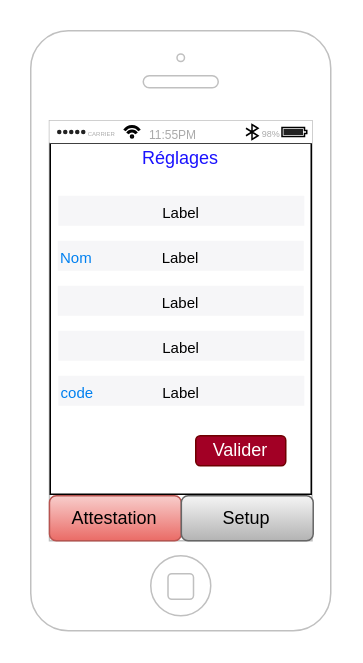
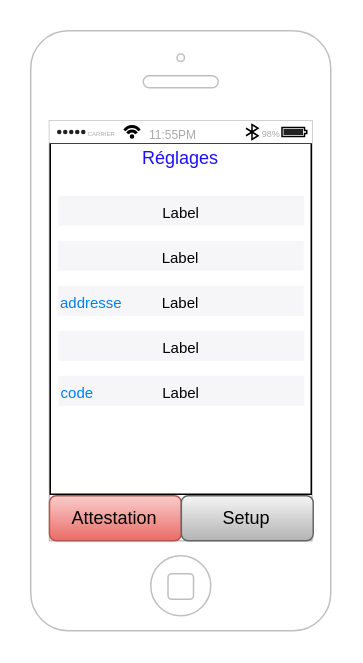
- <mxCell id="16" value="Nom" style="text;fontColor=#0080f0;fontSize=10;verticalAlign=middle;align=left;spacingTop=2;spacingRight=4;" vertex="1" parent="14"><mxGeometry width="55" height="20" as="geometry" /></mxCell>
+ <mxCell id="21" value="addresse" style="text;fontColor=#0080f0;fontSize=10;verticalAlign=middle;align=left;spacingTop=2;spacingRight=4;" vertex="1" parent="19"><mxGeometry width="55" height="20" as="geometry" /></mxCell>
- <mxCell id="25" value="Valider" style="rounded=1;whiteSpace=wrap;html=1;align=center;fillColor=#a20025;strokeColor=#6F0000;fontColor=#ffffff;" vertex="1" parent="1"><mxGeometry x="130" y="290" width="60" height="20" as="geometry" /></mxCell>
